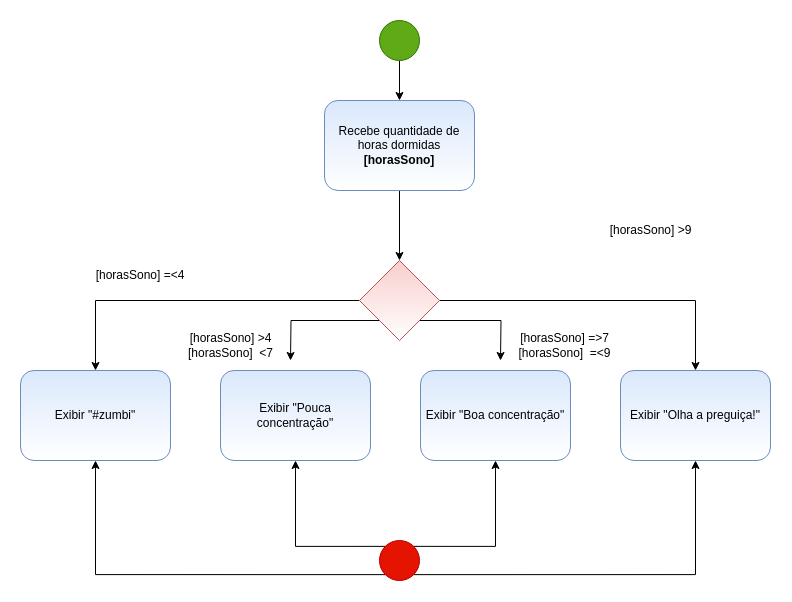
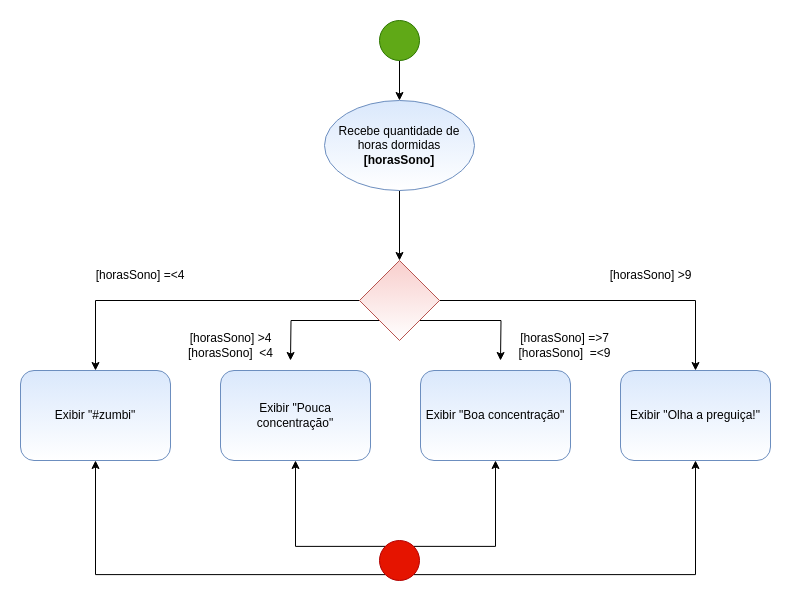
- <mxCell id="5" value="Recebe quantidade de horas dormidas&lt;br&gt;&lt;b&gt;[horasSono]&lt;/b&gt;" style="rounded=1;whiteSpace=wrap;html=1;fillColor=#dae8fc;strokeColor=#6c8ebf;gradientColor=#ffffff;" parent="1" vertex="1"><mxGeometry x="324" y="100" width="150" height="90" as="geometry" /></mxCell>
+ <mxCell id="5" value="Recebe quantidade de horas dormidas&lt;br&gt;&lt;b&gt;[horasSono]&lt;/b&gt;" style="ellipse;whiteSpace=wrap;html=1;fillColor=#dae8fc;strokeColor=#6c8ebf;gradientColor=#ffffff;" parent="1" vertex="1"><mxGeometry x="324" y="100" width="150" height="90" as="geometry" /></mxCell>
- <mxCell id="18" value="[horasSono] &amp;gt;9" style="text;html=1;strokeColor=none;fillColor=none;align=center;verticalAlign=middle;whiteSpace=wrap;rounded=0;" parent="1" vertex="1"><mxGeometry x="560" y="215" width="181" height="30" as="geometry" /></mxCell>
+ <mxCell id="18" value="[horasSono] &amp;gt;9" style="text;html=1;strokeColor=none;fillColor=none;align=center;verticalAlign=middle;whiteSpace=wrap;rounded=0;" parent="1" vertex="1"><mxGeometry x="560" y="260" width="181" height="30" as="geometry" /></mxCell>
- <mxCell id="16" value="[horasSono] &amp;gt;4&lt;br&gt;[horasSono]&amp;nbsp; &amp;lt;7" style="text;html=1;strokeColor=none;fillColor=none;align=center;verticalAlign=middle;whiteSpace=wrap;rounded=0;" parent="1" vertex="1"><mxGeometry x="170" y="330" width="121" height="30" as="geometry" /></mxCell>
+ <mxCell id="16" value="[horasSono] &amp;gt;4&lt;br&gt;[horasSono]&amp;nbsp; &amp;lt;4" style="text;html=1;strokeColor=none;fillColor=none;align=center;verticalAlign=middle;whiteSpace=wrap;rounded=0;" parent="1" vertex="1"><mxGeometry x="170" y="330" width="121" height="30" as="geometry" /></mxCell>
